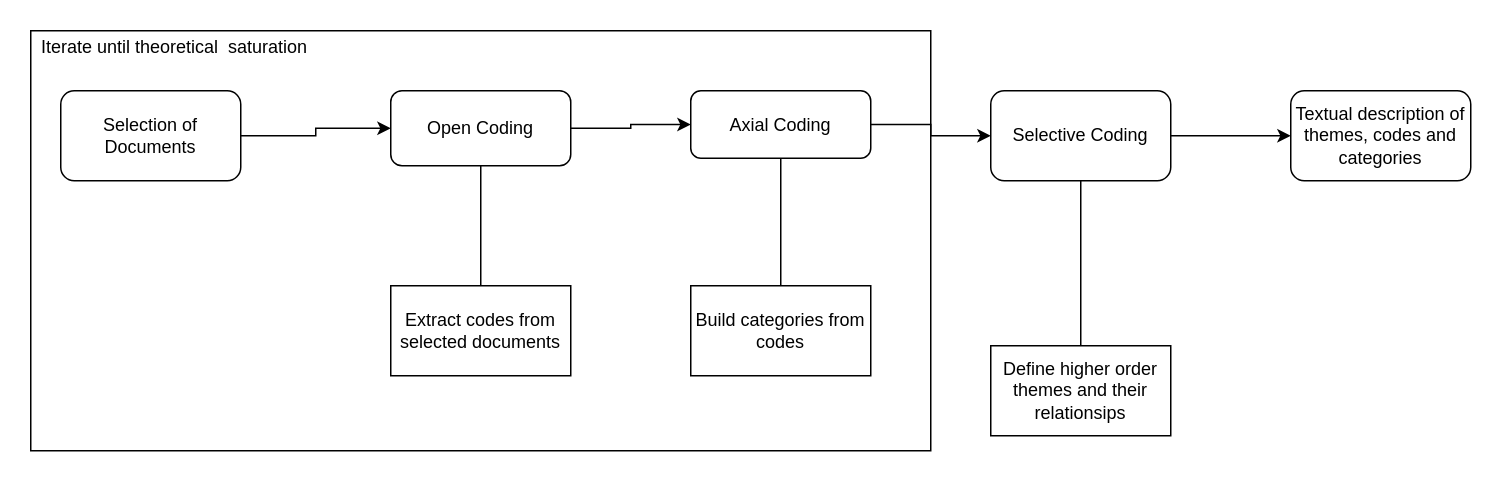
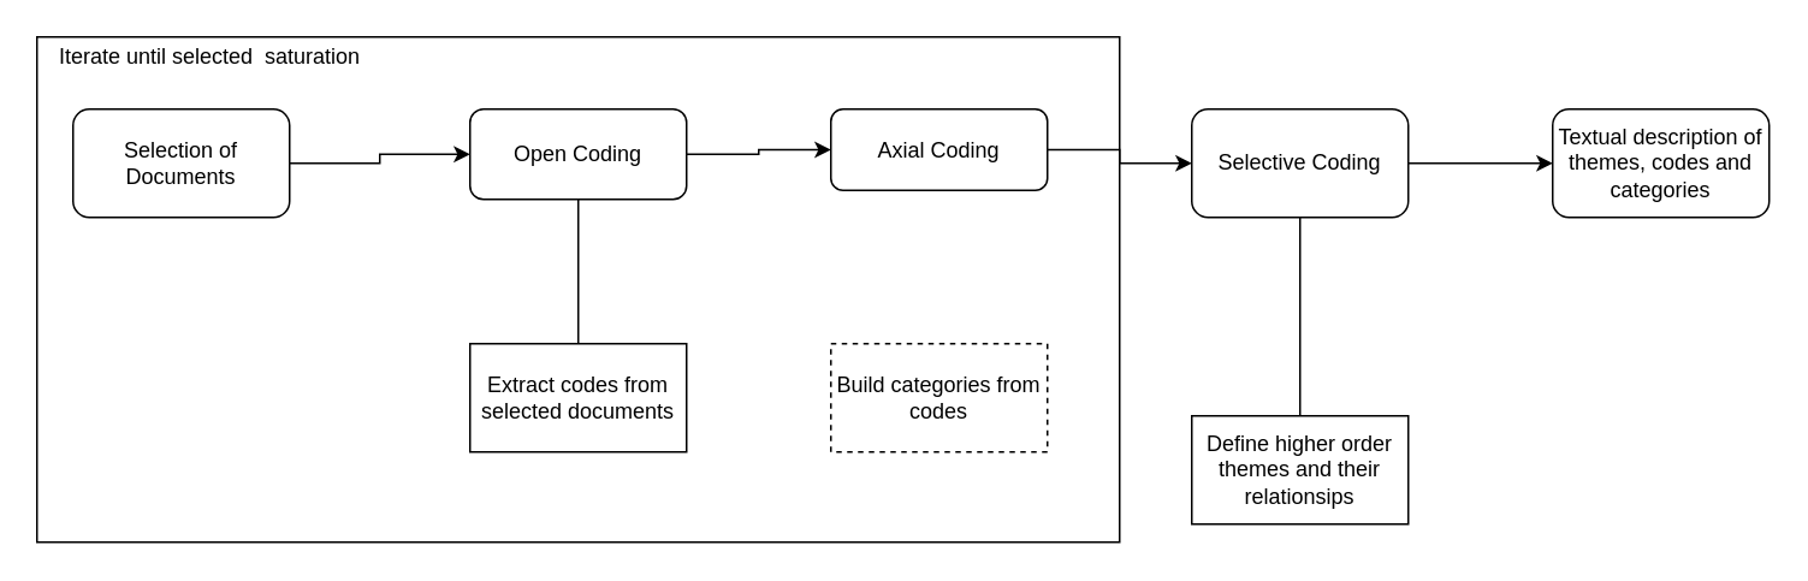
- <mxCell id="18" value="Iterate until theoretical&amp;nbsp; saturation" style="text;html=1;align=center;verticalAlign=middle;whiteSpace=wrap;rounded=0;" vertex="1" parent="1"><mxGeometry x="21" y="21" width="190" height="20" as="geometry" /></mxCell>
+ <mxCell id="18" value="Iterate until selected&amp;nbsp; saturation" style="text;html=1;align=center;verticalAlign=middle;whiteSpace=wrap;rounded=0;" vertex="1" parent="1"><mxGeometry x="21" y="21" width="190" height="20" as="geometry" /></mxCell>
- <mxCell id="6" style="edgeStyle=orthogonalEdgeStyle;rounded=0;orthogonalLoop=1;jettySize=auto;html=1;entryX=0.5;entryY=0;entryDx=0;entryDy=0;endArrow=none;endFill=0;" edge="1" parent="1" source="7" target="12"><mxGeometry relative="1" as="geometry" /></mxCell>
- <mxCell id="12" value="Build categories from codes" style="rounded=0;whiteSpace=wrap;html=1;" vertex="1" parent="1"><mxGeometry x="460" y="190" width="120" height="60" as="geometry" /></mxCell>
+ <mxCell id="12" value="Build categories from codes" style="rounded=0;whiteSpace=wrap;html=1;dashed=1;" vertex="1" parent="1"><mxGeometry x="460" y="190" width="120" height="60" as="geometry" /></mxCell>
